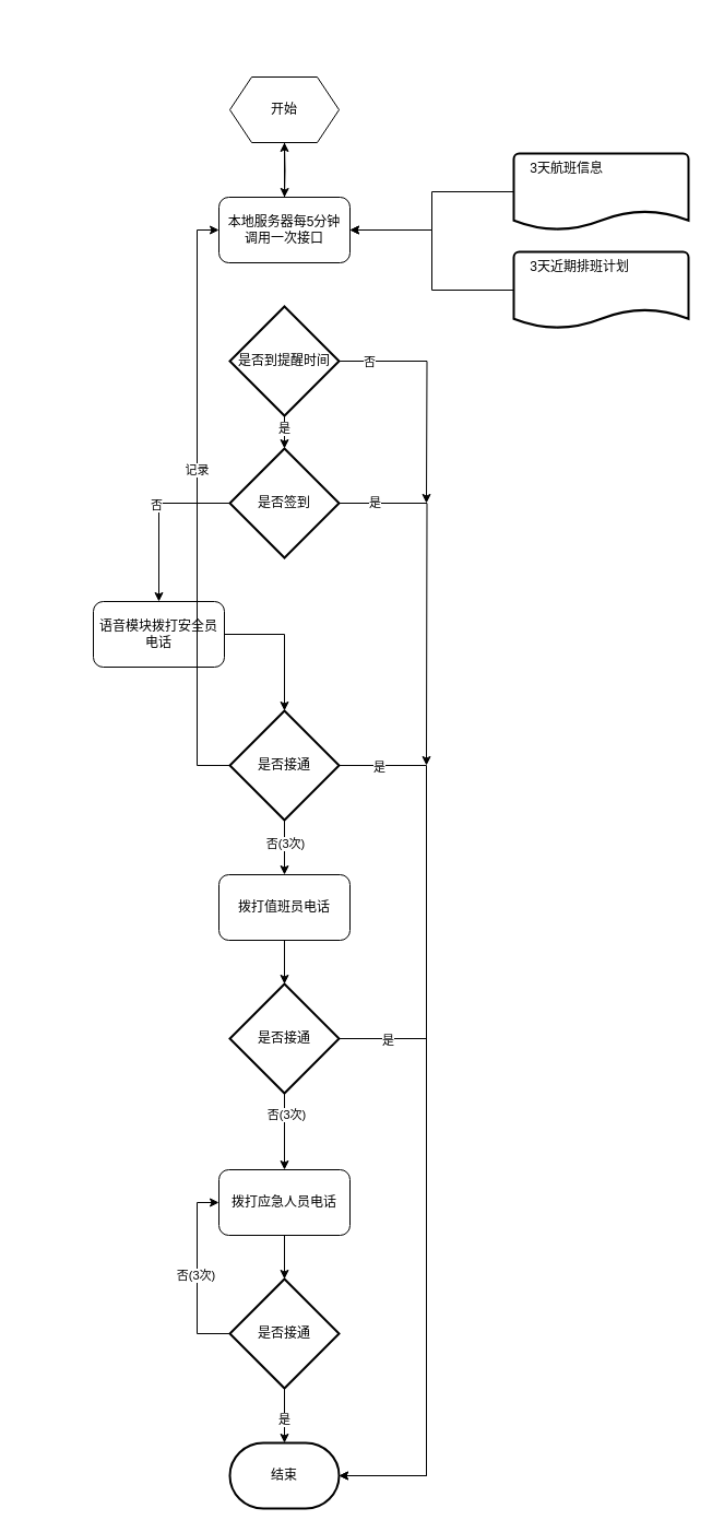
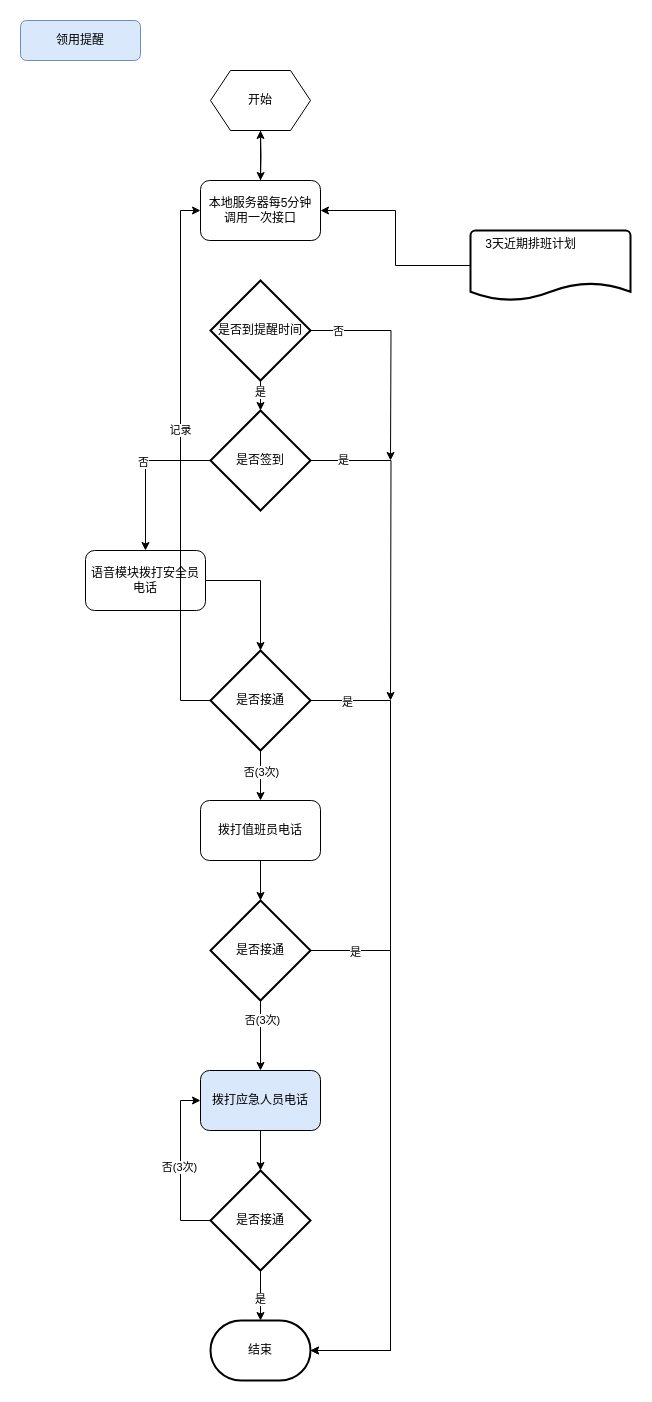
+ <mxCell id="3" value="领用提醒" style="rounded=1;whiteSpace=wrap;html=1;fontSize=12;glass=0;strokeWidth=1;shadow=0;fillColor=#dae8fc;strokeColor=#6c8ebf;" vertex="1" parent="1"><mxGeometry y="20" width="120" height="40" as="geometry" x="20" /></mxCell>
- <mxCell id="6" style="edgeStyle=orthogonalEdgeStyle;rounded=0;orthogonalLoop=1;jettySize=auto;html=1;entryX=1;entryY=0.5;entryDx=0;entryDy=0;" edge="1" parent="1" source="7" target="5"><mxGeometry relative="1" as="geometry" /></mxCell>
- <mxCell id="7" value="    3天航班信息&#10;&#10;&#10;" style="strokeWidth=2;shape=mxgraph.flowchart.document2;size=0.25;align=left;whiteSpace=wrap;labelBackgroundColor=none;labelBorderColor=none;verticalAlign=top;" vertex="1" parent="1"><mxGeometry x="470" y="140" width="160" height="70" as="geometry" /></mxCell>
- <mxCell id="26" value="拨打应急人员电话" style="rounded=1;whiteSpace=wrap;html=1;" vertex="1" parent="1"><mxGeometry x="200" y="1070" width="120" height="60" as="geometry" /></mxCell>
+ <mxCell id="26" value="拨打应急人员电话" style="rounded=1;whiteSpace=wrap;html=1;fillColor=#dae8fc;" vertex="1" parent="1"><mxGeometry x="200" y="1070" width="120" height="60" as="geometry" /></mxCell>
